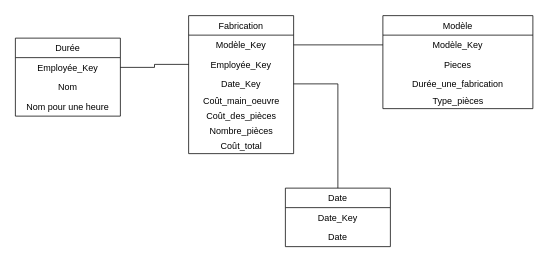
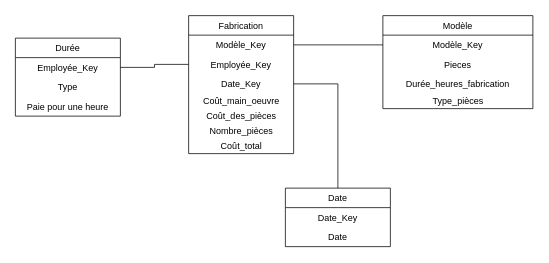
- <mxCell id="19" value="Durée_une_fabrication" style="text;strokeColor=none;fillColor=none;align=center;verticalAlign=top;spacingLeft=4;spacingRight=4;overflow=hidden;rotatable=0;points=[[0,0.5],[1,0.5]];portConstraint=eastwest;" vertex="1" parent="16"><mxGeometry y="78" width="200" height="26" as="geometry" /></mxCell>
+ <mxCell id="19" value="Durée_heures_fabrication" style="text;strokeColor=none;fillColor=none;align=center;verticalAlign=top;spacingLeft=4;spacingRight=4;overflow=hidden;rotatable=0;points=[[0,0.5],[1,0.5]];portConstraint=eastwest;" vertex="1" parent="16"><mxGeometry y="78" width="200" height="26" as="geometry" /></mxCell>
- <mxCell id="13" value="Nom" style="text;strokeColor=none;fillColor=none;align=center;verticalAlign=top;spacingLeft=4;spacingRight=4;overflow=hidden;rotatable=0;points=[[0,0.5],[1,0.5]];portConstraint=eastwest;" vertex="1" parent="11"><mxGeometry y="52" width="140" height="26" as="geometry" /></mxCell>
+ <mxCell id="13" value="Type" style="text;strokeColor=none;fillColor=none;align=center;verticalAlign=top;spacingLeft=4;spacingRight=4;overflow=hidden;rotatable=0;points=[[0,0.5],[1,0.5]];portConstraint=eastwest;" vertex="1" parent="11"><mxGeometry y="52" width="140" height="26" as="geometry" /></mxCell>
- <mxCell id="14" value="Nom pour une heure" style="text;strokeColor=none;fillColor=none;align=center;verticalAlign=top;spacingLeft=4;spacingRight=4;overflow=hidden;rotatable=0;points=[[0,0.5],[1,0.5]];portConstraint=eastwest;" vertex="1" parent="11"><mxGeometry y="78" width="140" height="26" as="geometry" /></mxCell>
+ <mxCell id="14" value="Paie pour une heure" style="text;strokeColor=none;fillColor=none;align=center;verticalAlign=top;spacingLeft=4;spacingRight=4;overflow=hidden;rotatable=0;points=[[0,0.5],[1,0.5]];portConstraint=eastwest;" vertex="1" parent="11"><mxGeometry y="78" width="140" height="26" as="geometry" /></mxCell>
